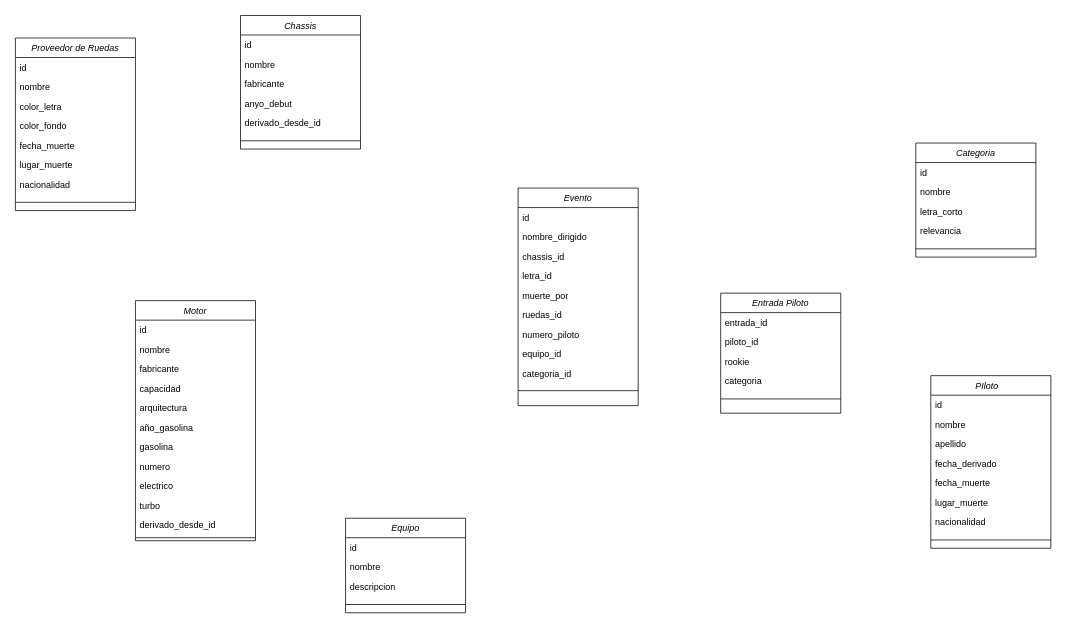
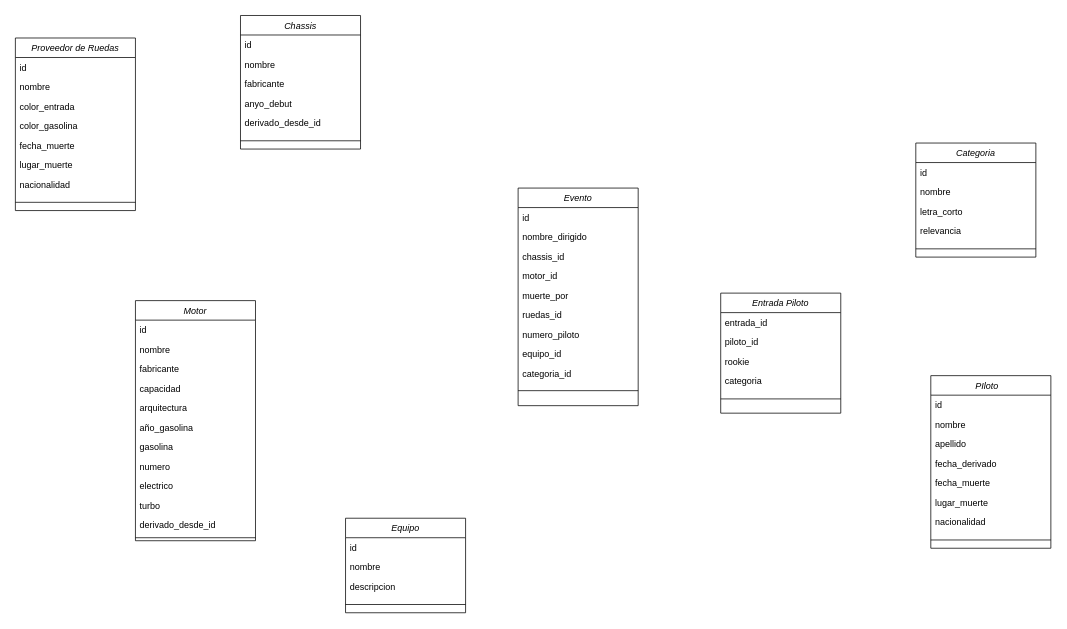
- <mxCell id="20" value="color_letra" style="text;align=left;verticalAlign=top;spacingLeft=4;spacingRight=4;overflow=hidden;rotatable=0;points=[[0,0.5],[1,0.5]];portConstraint=eastwest;rounded=0;shadow=0;html=0;" vertex="1" parent="17"><mxGeometry y="78" width="160" height="26" as="geometry" /></mxCell>
+ <mxCell id="20" value="color_entrada" style="text;align=left;verticalAlign=top;spacingLeft=4;spacingRight=4;overflow=hidden;rotatable=0;points=[[0,0.5],[1,0.5]];portConstraint=eastwest;rounded=0;shadow=0;html=0;" vertex="1" parent="17"><mxGeometry y="78" width="160" height="26" as="geometry" /></mxCell>
- <mxCell id="21" value="color_fondo" style="text;align=left;verticalAlign=top;spacingLeft=4;spacingRight=4;overflow=hidden;rotatable=0;points=[[0,0.5],[1,0.5]];portConstraint=eastwest;rounded=0;shadow=0;html=0;" vertex="1" parent="17"><mxGeometry y="104" width="160" height="26" as="geometry" /></mxCell>
+ <mxCell id="21" value="color_gasolina" style="text;align=left;verticalAlign=top;spacingLeft=4;spacingRight=4;overflow=hidden;rotatable=0;points=[[0,0.5],[1,0.5]];portConstraint=eastwest;rounded=0;shadow=0;html=0;" vertex="1" parent="17"><mxGeometry y="104" width="160" height="26" as="geometry" /></mxCell>
- <mxCell id="61" value="letra_id" style="text;align=left;verticalAlign=top;spacingLeft=4;spacingRight=4;overflow=hidden;rotatable=0;points=[[0,0.5],[1,0.5]];portConstraint=eastwest;rounded=0;shadow=0;html=0;" vertex="1" parent="57"><mxGeometry y="104" width="160" height="26" as="geometry" /></mxCell>
+ <mxCell id="61" value="motor_id" style="text;align=left;verticalAlign=top;spacingLeft=4;spacingRight=4;overflow=hidden;rotatable=0;points=[[0,0.5],[1,0.5]];portConstraint=eastwest;rounded=0;shadow=0;html=0;" vertex="1" parent="57"><mxGeometry y="104" width="160" height="26" as="geometry" /></mxCell>
